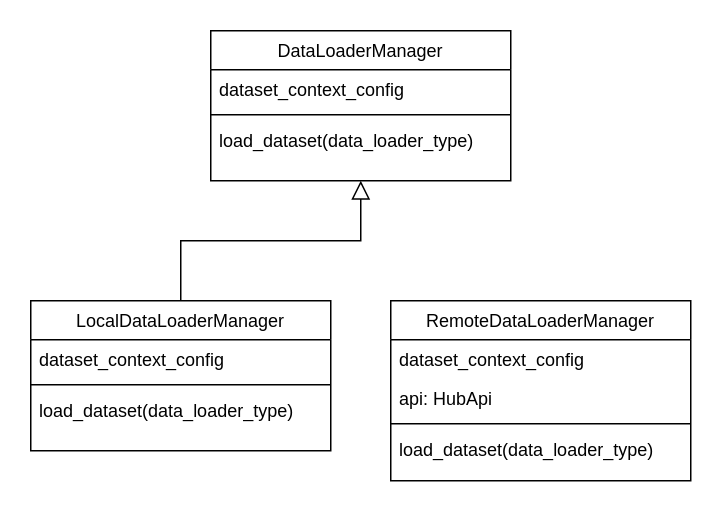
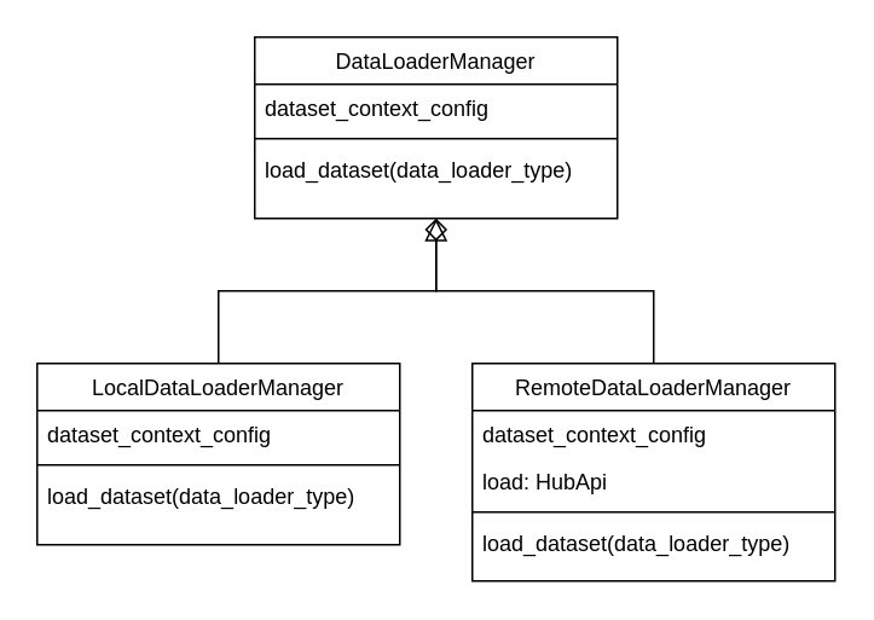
- <mxCell id="16" value="" style="rounded=0;orthogonalLoop=1;jettySize=auto;html=1;endArrow=block;endFill=0;endSize=10;startSize=10;exitX=0.5;exitY=0;exitDx=0;exitDy=0;entryX=0.5;entryY=1;entryDx=0;entryDy=0;edgeStyle=orthogonalEdgeStyle;" edge="1" parent="1" source="12" target="8"><mxGeometry relative="1" as="geometry"><mxPoint x="370" y="210" as="sourcePoint" /><mxPoint x="350" y="120" as="targetPoint" /></mxGeometry></mxCell>
+ <mxCell id="16" value="" style="rounded=0;orthogonalLoop=1;jettySize=auto;html=1;endArrow=diamond;endFill=0;endSize=10;startSize=10;exitX=0.5;exitY=0;exitDx=0;exitDy=0;entryX=0.5;entryY=1;entryDx=0;entryDy=0;edgeStyle=orthogonalEdgeStyle;" edge="1" parent="1" source="12" target="8"><mxGeometry relative="1" as="geometry"><mxPoint x="370" y="210" as="sourcePoint" /><mxPoint x="350" y="120" as="targetPoint" /></mxGeometry></mxCell>
+ <mxCell id="2" value="" style="rounded=0;orthogonalLoop=1;jettySize=auto;html=1;entryX=0.5;entryY=1;entryDx=0;entryDy=0;endArrow=block;endFill=0;endSize=10;startSize=10;exitX=0.5;exitY=0;exitDx=0;exitDy=0;edgeStyle=orthogonalEdgeStyle;" edge="1" parent="1" source="3" target="8"><mxGeometry relative="1" as="geometry"><mxPoint x="370" y="140" as="targetPoint" /></mxGeometry></mxCell>
- <mxCell id="5" value="api: HubApi" style="text;align=left;verticalAlign=top;spacingLeft=4;spacingRight=4;overflow=hidden;rotatable=0;points=[[0,0.5],[1,0.5]];portConstraint=eastwest;rounded=0;shadow=0;html=0;" vertex="1" parent="3"><mxGeometry y="52" width="200" height="26" as="geometry" /></mxCell>
+ <mxCell id="5" value="load: HubApi" style="text;align=left;verticalAlign=top;spacingLeft=4;spacingRight=4;overflow=hidden;rotatable=0;points=[[0,0.5],[1,0.5]];portConstraint=eastwest;rounded=0;shadow=0;html=0;" vertex="1" parent="3"><mxGeometry y="52" width="200" height="26" as="geometry" /></mxCell>
